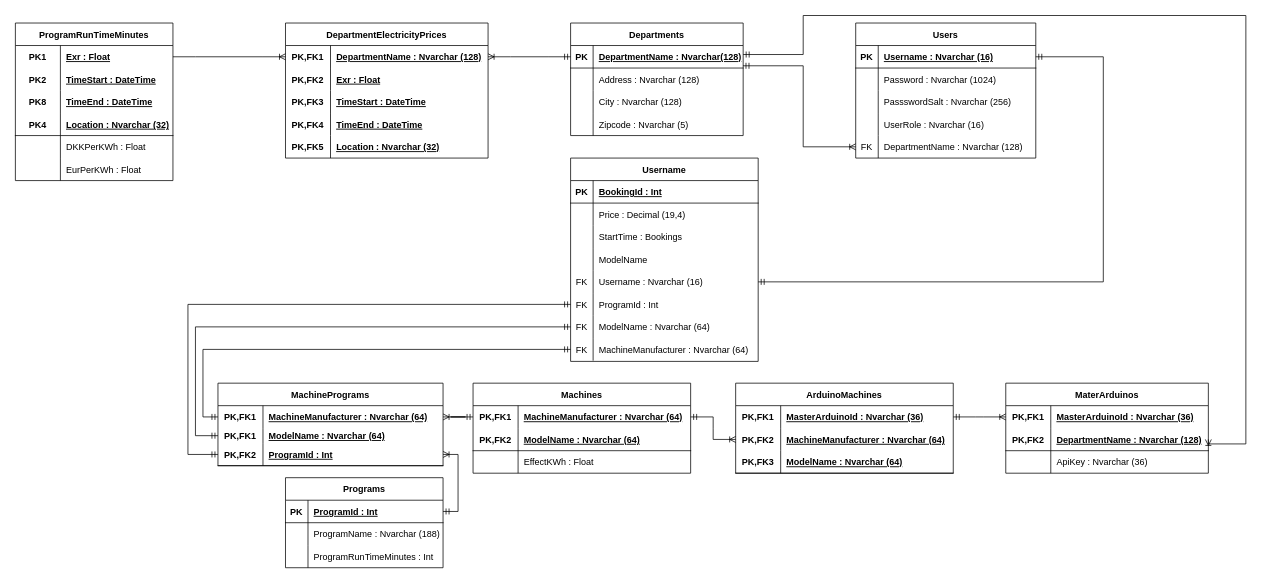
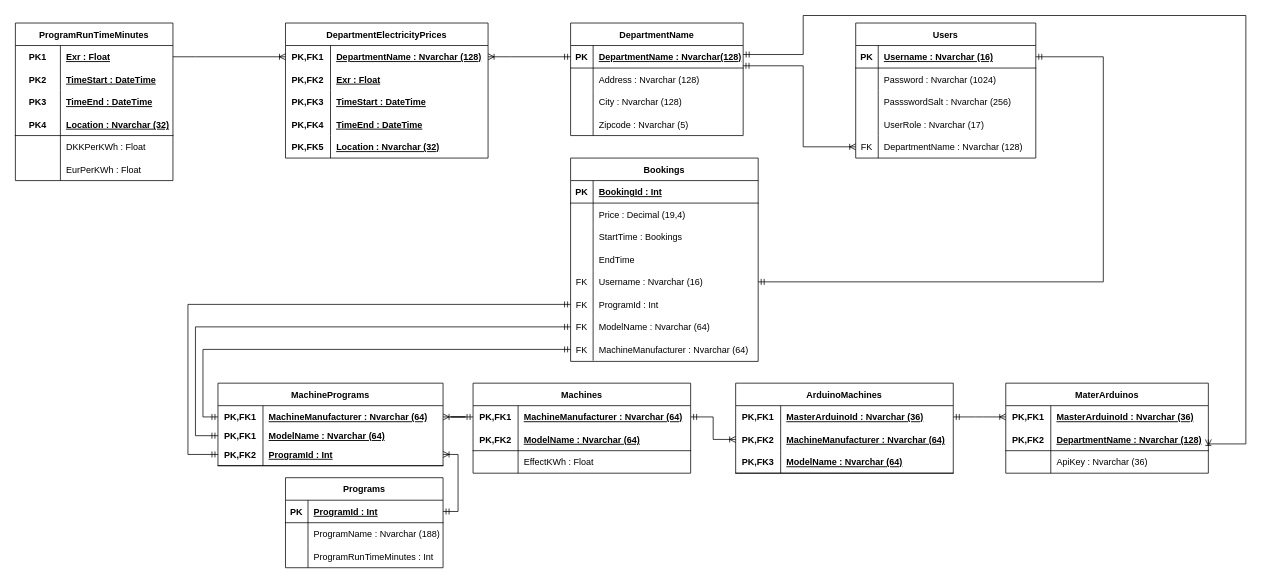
- <mxCell id="2" value="Departments" style="shape=table;startSize=30;container=1;collapsible=1;childLayout=tableLayout;fixedRows=1;rowLines=0;fontStyle=1;align=center;resizeLast=1;strokeColor=default;fontFamily=Helvetica;fontSize=12;fontColor=default;fillColor=none;" vertex="1" parent="1"><mxGeometry x="760" y="30" width="230" height="150" as="geometry" /></mxCell>
+ <mxCell id="2" value="DepartmentName" style="shape=table;startSize=30;container=1;collapsible=1;childLayout=tableLayout;fixedRows=1;rowLines=0;fontStyle=1;align=center;resizeLast=1;strokeColor=default;fontFamily=Helvetica;fontSize=12;fontColor=default;fillColor=none;" vertex="1" parent="1"><mxGeometry x="760" y="30" width="230" height="150" as="geometry" /></mxCell>
- <mxCell id="39" value="PK8" style="shape=partialRectangle;connectable=0;fillColor=none;top=0;left=0;bottom=0;right=0;fontStyle=1;overflow=hidden;strokeColor=default;fontFamily=Helvetica;fontSize=12;fontColor=default;" vertex="1" parent="38"><mxGeometry width="60" height="30" as="geometry"><mxRectangle width="60" height="30" as="alternateBounds" /></mxGeometry></mxCell>
+ <mxCell id="39" value="PK3" style="shape=partialRectangle;connectable=0;fillColor=none;top=0;left=0;bottom=0;right=0;fontStyle=1;overflow=hidden;strokeColor=default;fontFamily=Helvetica;fontSize=12;fontColor=default;" vertex="1" parent="38"><mxGeometry width="60" height="30" as="geometry"><mxRectangle width="60" height="30" as="alternateBounds" /></mxGeometry></mxCell>
- <mxCell id="64" value="UserRole : Nvarchar (16)" style="shape=partialRectangle;connectable=0;fillColor=none;top=0;left=0;bottom=0;right=0;align=left;spacingLeft=6;overflow=hidden;strokeColor=default;fontFamily=Helvetica;fontSize=12;fontColor=default;" vertex="1" parent="62"><mxGeometry x="30" width="210" height="30" as="geometry"><mxRectangle width="210" height="30" as="alternateBounds" /></mxGeometry></mxCell>
+ <mxCell id="64" value="UserRole : Nvarchar (17)" style="shape=partialRectangle;connectable=0;fillColor=none;top=0;left=0;bottom=0;right=0;align=left;spacingLeft=6;overflow=hidden;strokeColor=default;fontFamily=Helvetica;fontSize=12;fontColor=default;" vertex="1" parent="62"><mxGeometry x="30" width="210" height="30" as="geometry"><mxRectangle width="210" height="30" as="alternateBounds" /></mxGeometry></mxCell>
- <mxCell id="124" value="Username" style="shape=table;startSize=30;container=1;collapsible=1;childLayout=tableLayout;fixedRows=1;rowLines=0;fontStyle=1;align=center;resizeLast=1;strokeColor=default;fontFamily=Helvetica;fontSize=12;fontColor=default;fillColor=none;" vertex="1" parent="1"><mxGeometry x="760" y="210" width="250" height="271" as="geometry" /></mxCell>
+ <mxCell id="124" value="Bookings" style="shape=table;startSize=30;container=1;collapsible=1;childLayout=tableLayout;fixedRows=1;rowLines=0;fontStyle=1;align=center;resizeLast=1;strokeColor=default;fontFamily=Helvetica;fontSize=12;fontColor=default;fillColor=none;" vertex="1" parent="1"><mxGeometry x="760" y="210" width="250" height="271" as="geometry" /></mxCell>
- <mxCell id="136" value="ModelName" style="shape=partialRectangle;connectable=0;fillColor=none;top=0;left=0;bottom=0;right=0;align=left;spacingLeft=6;overflow=hidden;strokeColor=default;fontFamily=Helvetica;fontSize=12;fontColor=default;" vertex="1" parent="134"><mxGeometry x="30" width="220" height="30" as="geometry"><mxRectangle width="220" height="30" as="alternateBounds" /></mxGeometry></mxCell>
+ <mxCell id="136" value="EndTime" style="shape=partialRectangle;connectable=0;fillColor=none;top=0;left=0;bottom=0;right=0;align=left;spacingLeft=6;overflow=hidden;strokeColor=default;fontFamily=Helvetica;fontSize=12;fontColor=default;" vertex="1" parent="134"><mxGeometry x="30" width="220" height="30" as="geometry"><mxRectangle width="220" height="30" as="alternateBounds" /></mxGeometry></mxCell>
